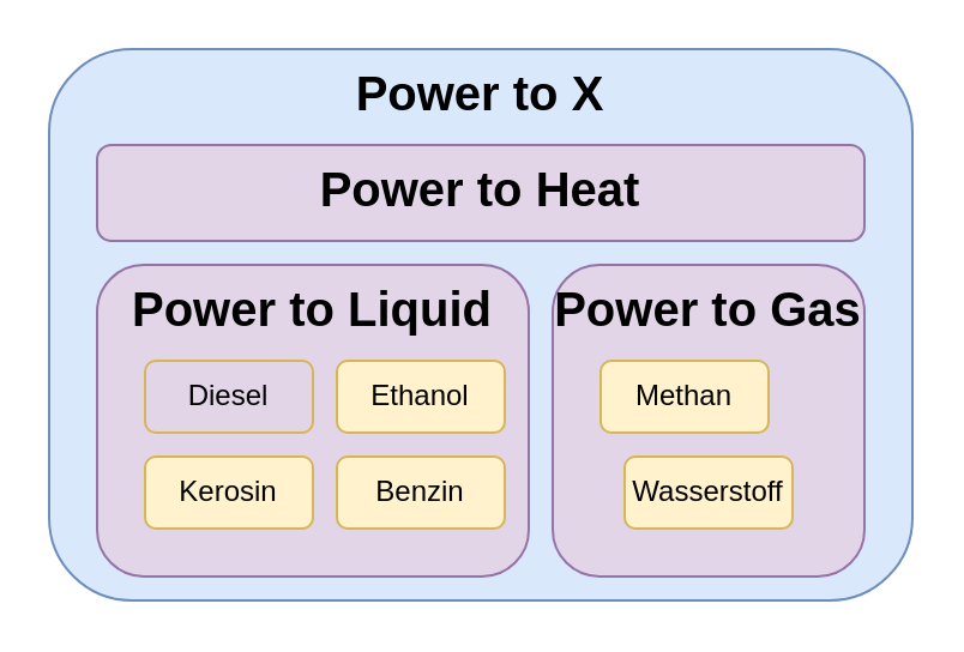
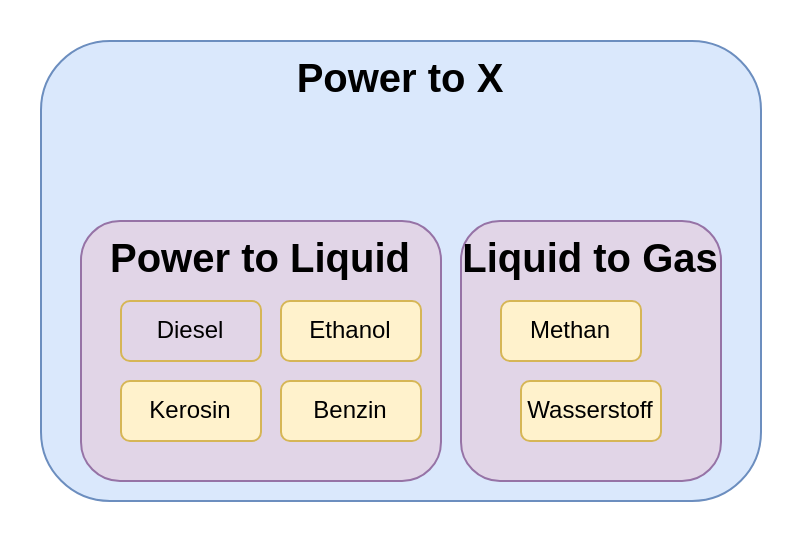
- <mxCell id="3" value="&lt;font style=&quot;font-size: 20px;&quot;&gt;&lt;b&gt;Power to Heat&lt;/b&gt;&lt;/font&gt;" style="rounded=1;whiteSpace=wrap;html=1;fillColor=#e1d5e7;strokeColor=#9673a6;verticalAlign=top;" vertex="1" parent="1"><mxGeometry x="40" y="60" width="320" height="40" as="geometry" /></mxCell>
- <mxCell id="4" value="&lt;font style=&quot;font-size: 20px;&quot;&gt;&lt;b&gt;Power to Gas&lt;/b&gt;&lt;/font&gt;" style="rounded=1;whiteSpace=wrap;html=1;fillColor=#e1d5e7;strokeColor=#9673a6;verticalAlign=top;" vertex="1" parent="1"><mxGeometry x="230" y="110" width="130" height="130" as="geometry" /></mxCell>
+ <mxCell id="4" value="&lt;font style=&quot;font-size: 20px;&quot;&gt;&lt;b&gt;Liquid to Gas&lt;/b&gt;&lt;/font&gt;" style="rounded=1;whiteSpace=wrap;html=1;fillColor=#e1d5e7;strokeColor=#9673a6;verticalAlign=top;" vertex="1" parent="1"><mxGeometry x="230" y="110" width="130" height="130" as="geometry" /></mxCell>
